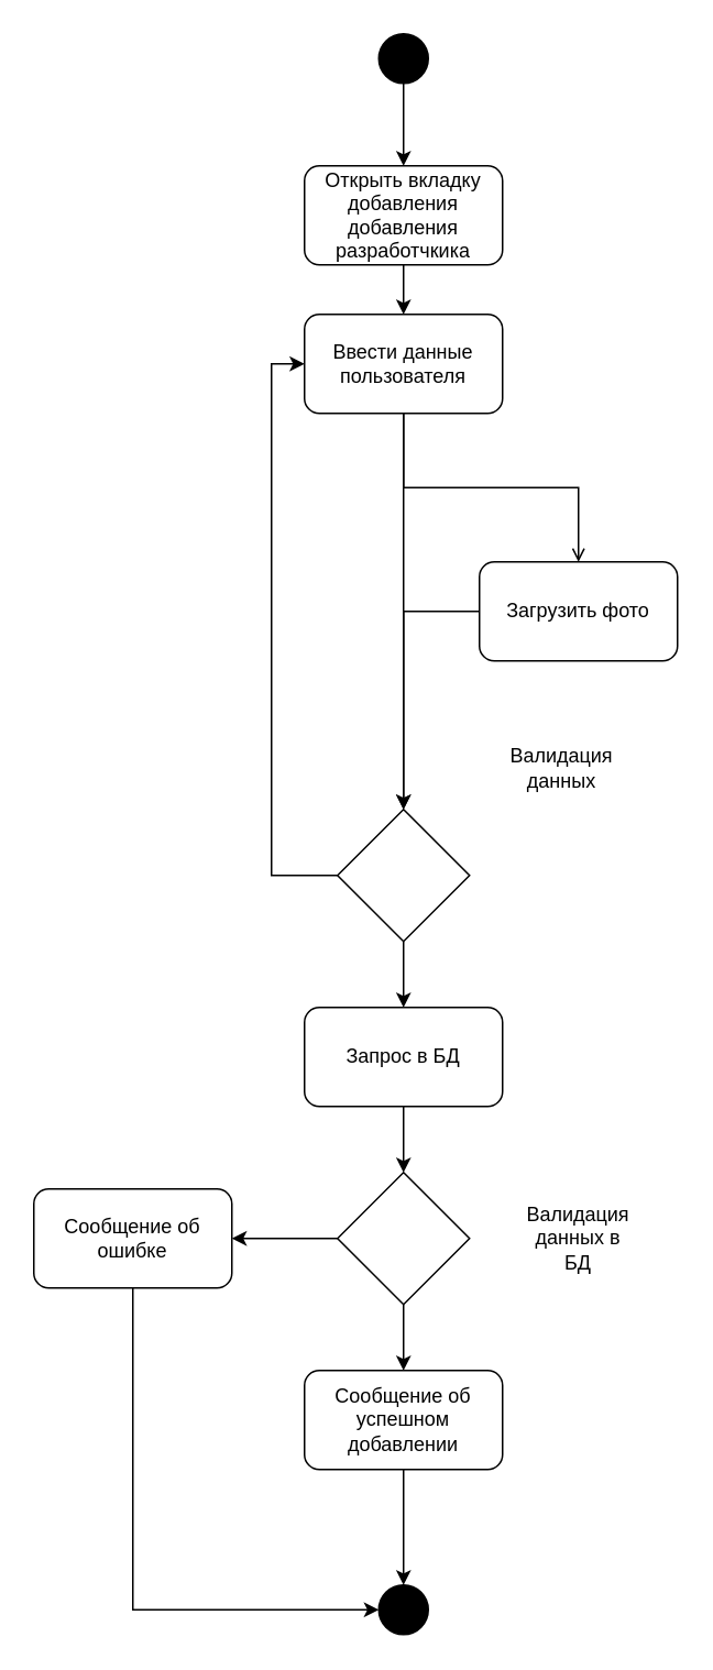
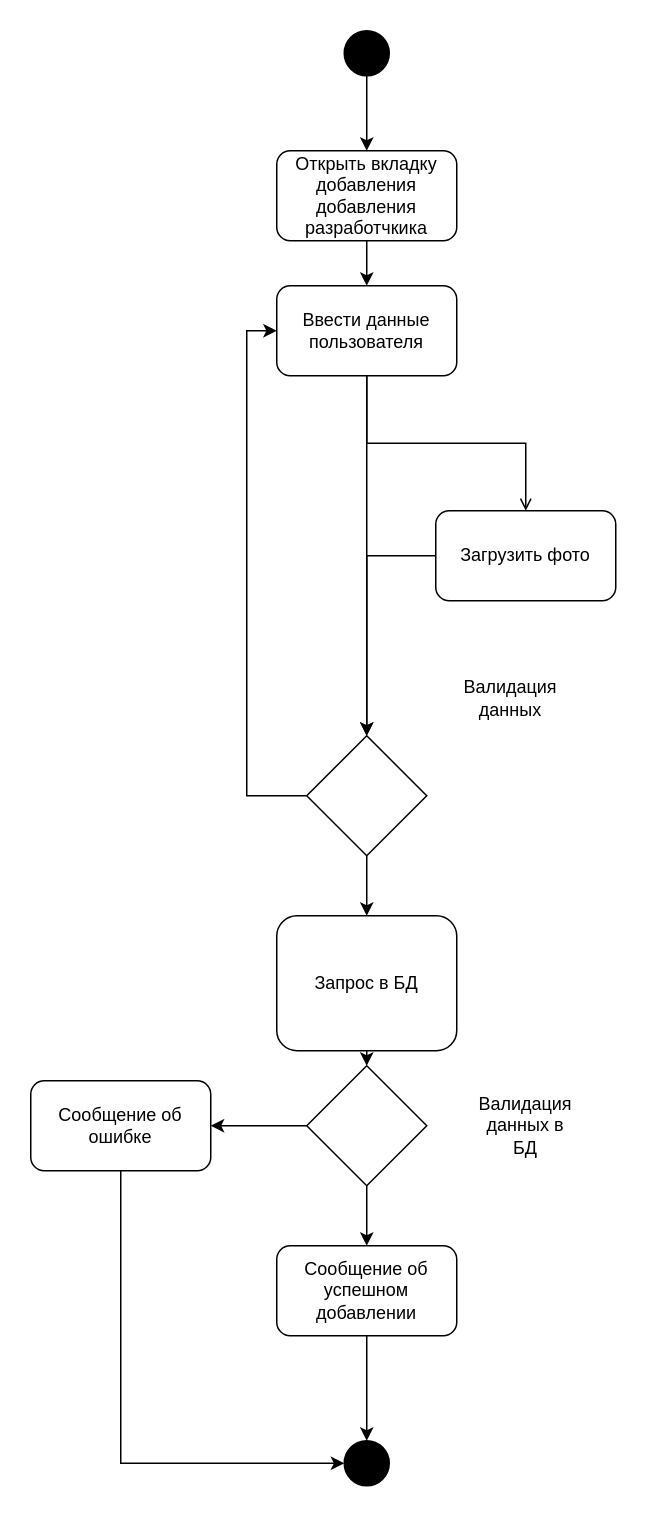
- <mxCell id="16" value="Запрос в БД" style="rounded=1;whiteSpace=wrap;html=1;fillColor=#FFFFFF;" vertex="1" parent="1"><mxGeometry x="184" y="610" width="120" height="60" as="geometry" /></mxCell>
+ <mxCell id="16" value="Запрос в БД" style="rounded=1;whiteSpace=wrap;html=1;fillColor=#FFFFFF;" vertex="1" parent="1"><mxGeometry x="184" y="610" width="120" height="90" as="geometry" /></mxCell>
